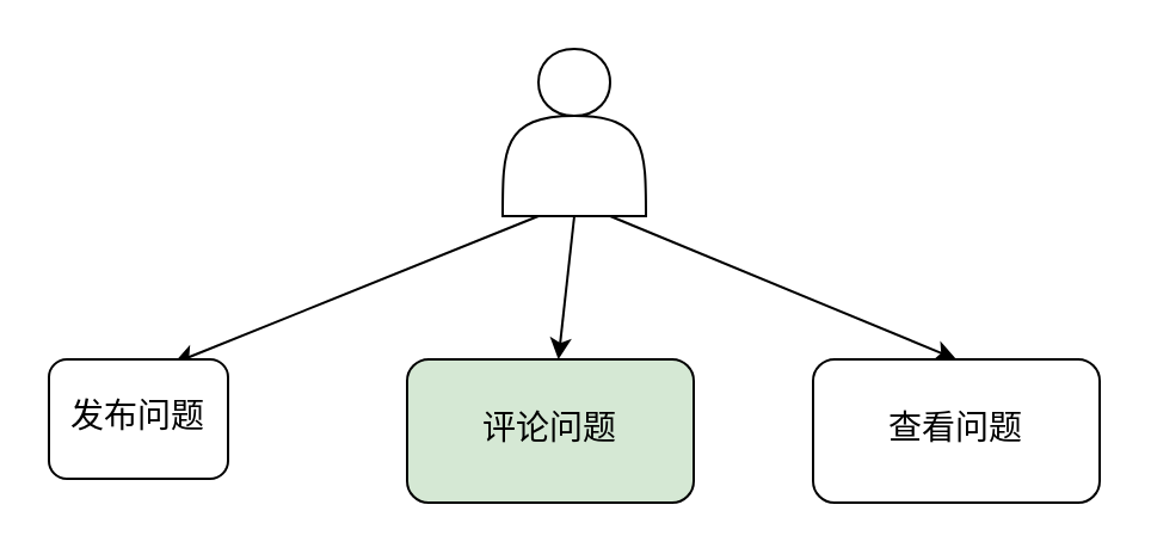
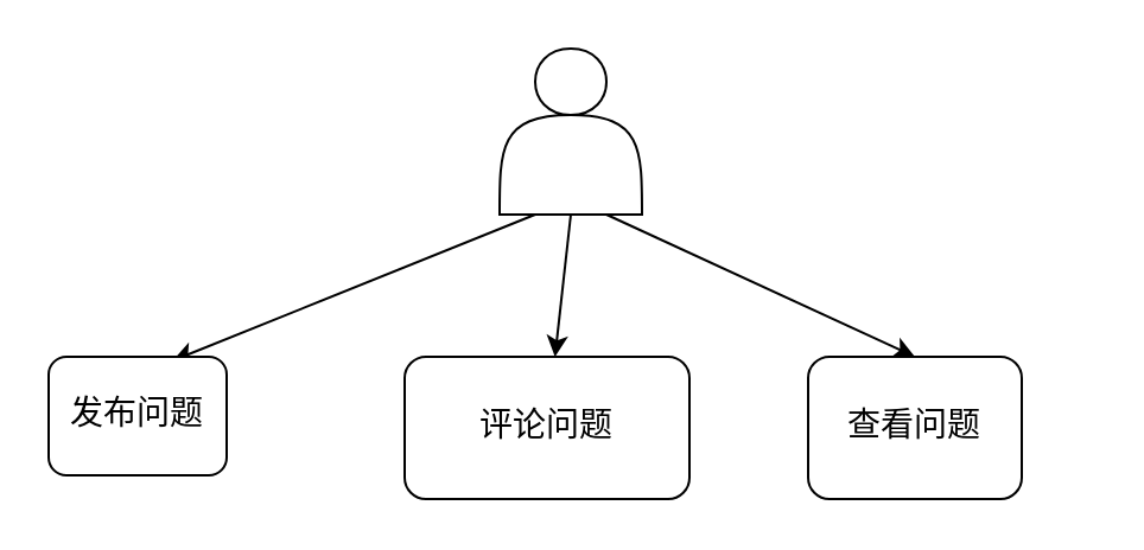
- <mxCell id="7" value="评论问题" style="rounded=1;whiteSpace=wrap;html=1;fontFamily=Georgia;fontSize=14;fillColor=#d5e8d4;" vertex="1" parent="1"><mxGeometry x="170" y="150" width="120" height="60" as="geometry" /></mxCell>
+ <mxCell id="7" value="评论问题" style="rounded=1;whiteSpace=wrap;html=1;fontFamily=Georgia;fontSize=14;" vertex="1" parent="1"><mxGeometry x="170" y="150" width="120" height="60" as="geometry" /></mxCell>
- <mxCell id="8" value="查看问题" style="rounded=1;whiteSpace=wrap;html=1;fontFamily=Georgia;fontSize=14;" vertex="1" parent="1"><mxGeometry x="340" y="150" width="120" height="60" as="geometry" /></mxCell>
+ <mxCell id="8" value="查看问题" style="rounded=1;whiteSpace=wrap;html=1;fontFamily=Georgia;fontSize=14;" vertex="1" parent="1"><mxGeometry x="340" y="150" width="90" height="60" as="geometry" /></mxCell>
